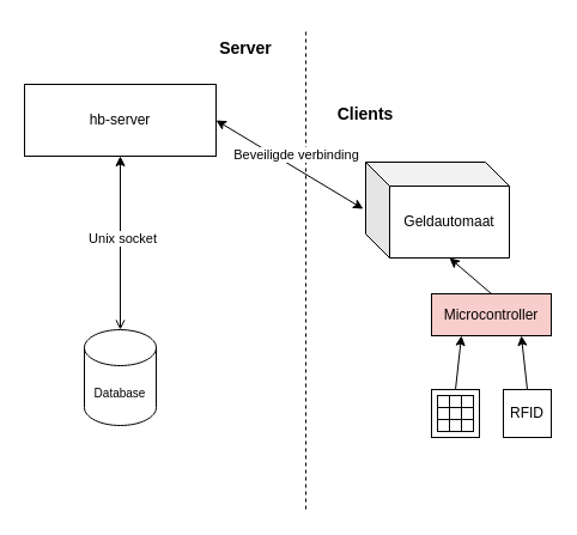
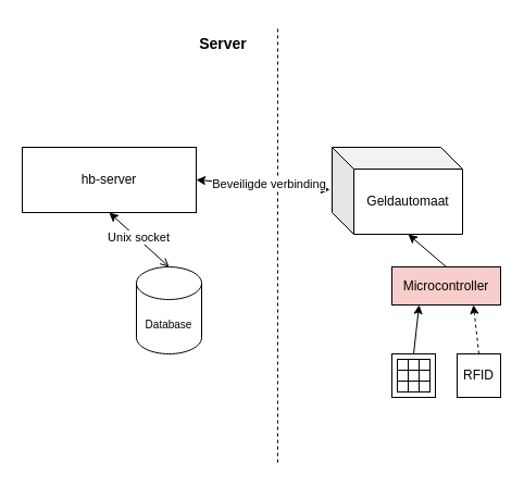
- <mxCell id="11" value="&lt;b&gt;&lt;font style=&quot;font-size: 14px&quot;&gt;Clients&lt;/font&gt;&lt;/b&gt;" style="text;html=1;strokeColor=none;fillColor=none;align=center;verticalAlign=middle;whiteSpace=wrap;rounded=0;" vertex="1" parent="1"><mxGeometry x="265" y="75" width="80" height="40" as="geometry" /></mxCell>
- <mxCell id="2" value="hb-server" style="rounded=0;whiteSpace=wrap;html=1;" vertex="1" parent="1"><mxGeometry x="20" y="70" width="160" height="60" as="geometry" /></mxCell>
+ <mxCell id="2" value="hb-server" style="rounded=0;whiteSpace=wrap;html=1;" vertex="1" parent="1"><mxGeometry x="20" y="135" width="160" height="60" as="geometry" /></mxCell>
- <mxCell id="26" value="" style="endArrow=classic;html=1;exitX=0.5;exitY=0;exitDx=0;exitDy=0;entryX=0.75;entryY=1;entryDx=0;entryDy=0;" edge="1" parent="1" source="25" target="22"><mxGeometry width="50" height="50" relative="1" as="geometry"><mxPoint x="490" y="345" as="sourcePoint" /><mxPoint x="540" y="295" as="targetPoint" /></mxGeometry></mxCell>
+ <mxCell id="26" value="" style="endArrow=classic;html=1;exitX=0.5;exitY=0;exitDx=0;exitDy=0;entryX=0.75;entryY=1;entryDx=0;entryDy=0;dashed=1;" edge="1" parent="1" source="25" target="22"><mxGeometry width="50" height="50" relative="1" as="geometry"><mxPoint x="490" y="345" as="sourcePoint" /><mxPoint x="540" y="295" as="targetPoint" /></mxGeometry></mxCell>
- <mxCell id="3" value="&lt;font style=&quot;font-size: 10px&quot;&gt;Database&lt;/font&gt;" style="shape=cylinder3;whiteSpace=wrap;html=1;boundedLbl=1;backgroundOutline=1;size=15;" vertex="1" parent="1"><mxGeometry x="70" y="275" width="60" height="80" as="geometry" /></mxCell>
+ <mxCell id="3" value="&lt;font style=&quot;font-size: 10px&quot;&gt;Database&lt;/font&gt;" style="shape=cylinder3;whiteSpace=wrap;html=1;boundedLbl=1;backgroundOutline=1;size=15;" vertex="1" parent="1"><mxGeometry x="125" y="245" width="60" height="80" as="geometry" /></mxCell>
